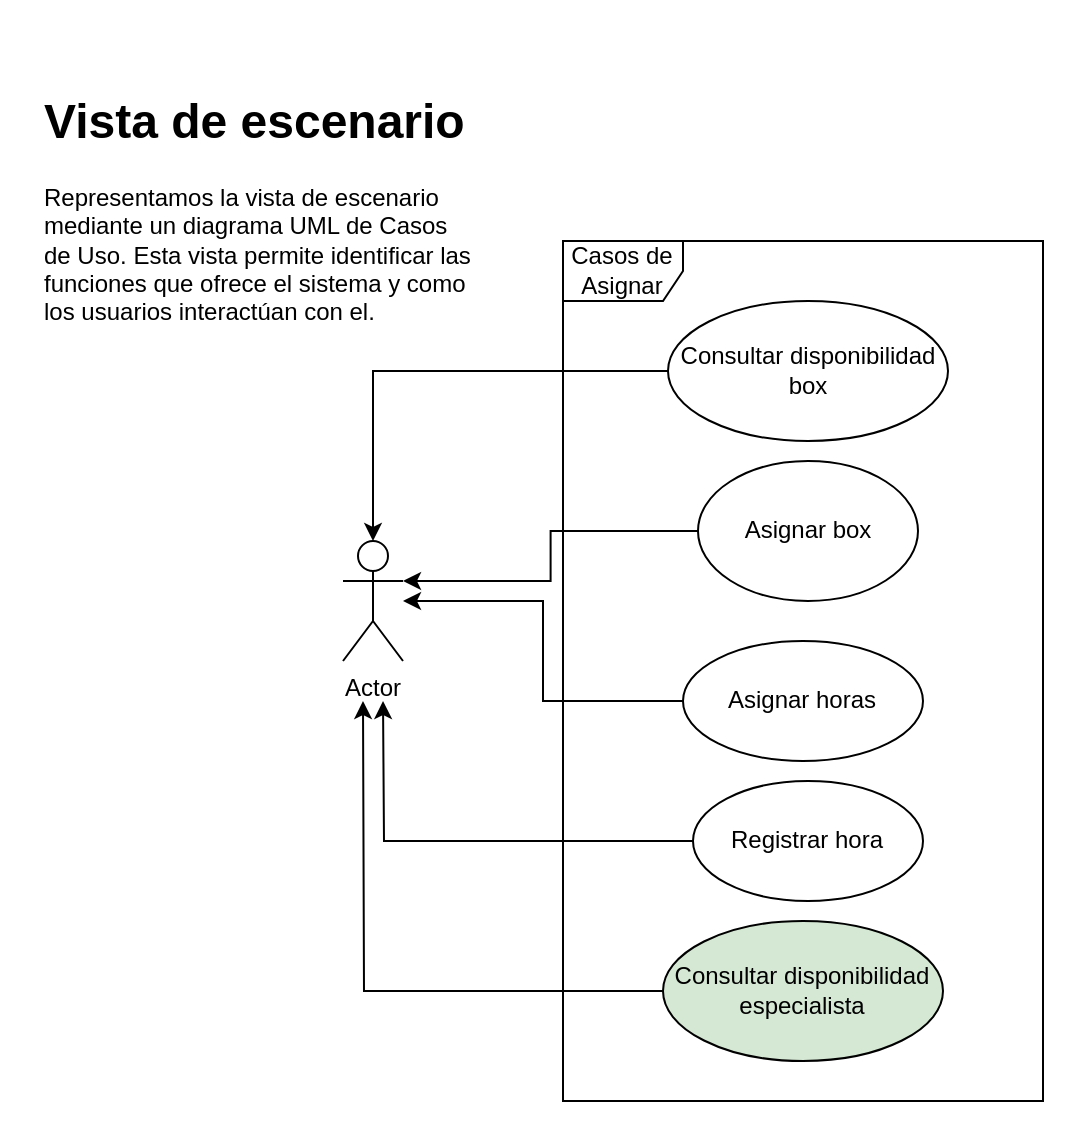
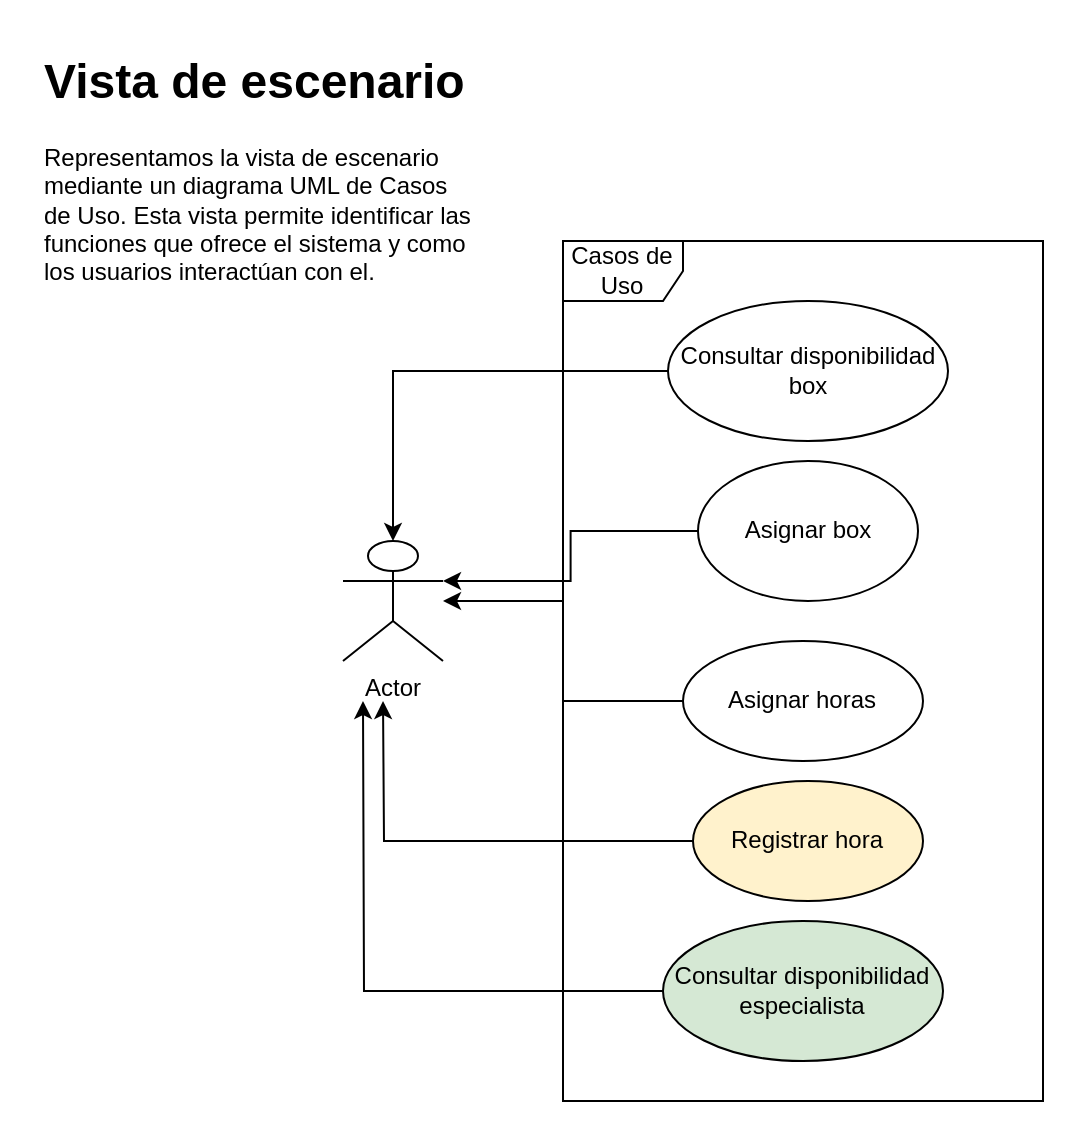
- <mxCell id="14" value="&lt;h1 style=&quot;margin-top: 0px;&quot;&gt;Vista de escenario&lt;/h1&gt;&lt;p&gt;Representamos la vista de escenario mediante un diagrama UML de Casos de Uso. Esta vista permite identificar las funciones que ofrece el sistema y como los usuarios interactúan con el.&lt;/p&gt;" style="text;html=1;whiteSpace=wrap;overflow=hidden;rounded=0;" vertex="1" parent="1"><mxGeometry x="20" y="40" width="220" height="120" as="geometry" /></mxCell>
+ <mxCell id="14" value="&lt;h1 style=&quot;margin-top: 0px;&quot;&gt;Vista de escenario&lt;/h1&gt;&lt;p&gt;Representamos la vista de escenario mediante un diagrama UML de Casos de Uso. Esta vista permite identificar las funciones que ofrece el sistema y como los usuarios interactúan con el.&lt;/p&gt;" style="text;html=1;whiteSpace=wrap;overflow=hidden;rounded=0;" vertex="1" parent="1"><mxGeometry x="20" y="20" width="220" height="120" as="geometry" /></mxCell>
- <mxCell id="8" value="Casos de Asignar" style="shape=umlFrame;whiteSpace=wrap;html=1;pointerEvents=0;" vertex="1" parent="1"><mxGeometry x="281" y="120" width="240" height="430" as="geometry" /></mxCell>
+ <mxCell id="8" value="Casos de Uso" style="shape=umlFrame;whiteSpace=wrap;html=1;pointerEvents=0;" vertex="1" parent="1"><mxGeometry x="281" y="120" width="240" height="430" as="geometry" /></mxCell>
- <mxCell id="2" value="Actor" style="shape=umlActor;verticalLabelPosition=bottom;verticalAlign=top;html=1;outlineConnect=0;" vertex="1" parent="1"><mxGeometry x="171" y="270" width="30" height="60" as="geometry" /></mxCell>
+ <mxCell id="2" value="Actor" style="shape=umlActor;verticalLabelPosition=bottom;verticalAlign=top;html=1;outlineConnect=0;" vertex="1" parent="1"><mxGeometry x="171" y="270" width="50" height="60" as="geometry" /></mxCell>
- <mxCell id="10" value="Registrar hora" style="ellipse;whiteSpace=wrap;html=1;" vertex="1" parent="1"><mxGeometry x="346" y="390" width="115" height="60" as="geometry" /></mxCell>
+ <mxCell id="10" value="Registrar hora" style="ellipse;whiteSpace=wrap;html=1;fillColor=#fff2cc;" vertex="1" parent="1"><mxGeometry x="346" y="390" width="115" height="60" as="geometry" /></mxCell>
